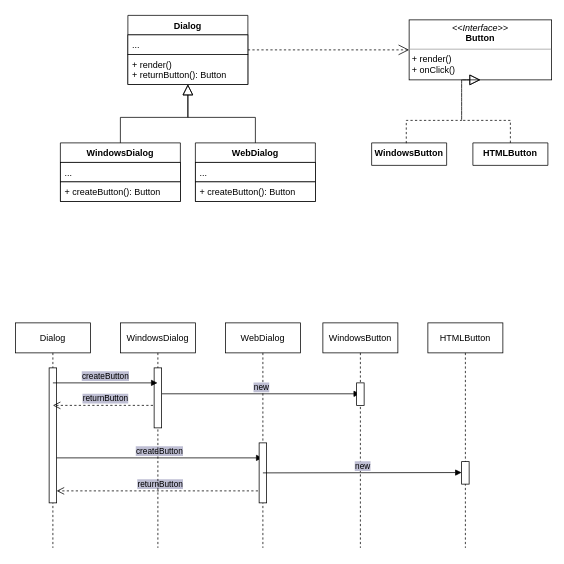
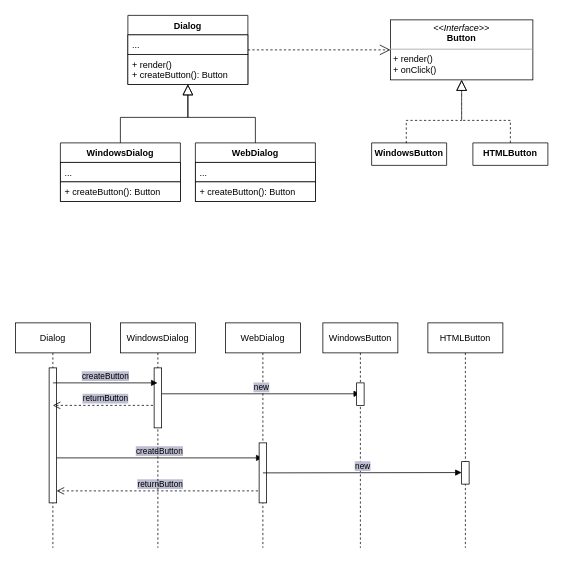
- <mxCell id="5" value="&lt;p style=&quot;margin:0px;margin-top:4px;text-align:center;&quot;&gt;&lt;i&gt;&amp;lt;&amp;lt;Interface&amp;gt;&amp;gt;&lt;/i&gt;&lt;br&gt;&lt;b&gt;Button&lt;/b&gt;&lt;/p&gt;&lt;hr size=&quot;1&quot;&gt;&lt;p style=&quot;margin:0px;margin-left:4px;&quot;&gt;+ render()&lt;/p&gt;&lt;p style=&quot;margin:0px;margin-left:4px;&quot;&gt;+ onClick()&lt;/p&gt;" style="verticalAlign=top;align=left;overflow=fill;fontSize=12;fontFamily=Helvetica;html=1;labelBackgroundColor=none;strokeWidth=1;strokeColor=default;fillColor=#FFFFFF;swimlaneLine=1;rounded=0;shadow=0;sketch=0;fillStyle=auto;gradientColor=none;" parent="1" vertex="1"><mxGeometry x="545" y="26" width="190" height="80" as="geometry" /></mxCell>
+ <mxCell id="5" value="&lt;p style=&quot;margin:0px;margin-top:4px;text-align:center;&quot;&gt;&lt;i&gt;&amp;lt;&amp;lt;Interface&amp;gt;&amp;gt;&lt;/i&gt;&lt;br&gt;&lt;b&gt;Button&lt;/b&gt;&lt;/p&gt;&lt;hr size=&quot;1&quot;&gt;&lt;p style=&quot;margin:0px;margin-left:4px;&quot;&gt;+ render()&lt;/p&gt;&lt;p style=&quot;margin:0px;margin-left:4px;&quot;&gt;+ onClick()&lt;/p&gt;" style="verticalAlign=top;align=left;overflow=fill;fontSize=12;fontFamily=Helvetica;html=1;labelBackgroundColor=none;strokeWidth=1;strokeColor=default;fillColor=#FFFFFF;swimlaneLine=1;rounded=0;shadow=0;sketch=0;fillStyle=auto;gradientColor=none;" parent="1" vertex="1"><mxGeometry x="520" y="26" width="190" height="80" as="geometry" /></mxCell>
- <mxCell id="34" value="+ render()&#10;+ returnButton(): Button" style="text;strokeColor=default;fillColor=#FFFFFF;align=left;verticalAlign=top;spacingLeft=4;spacingRight=4;overflow=hidden;rotatable=0;points=[[0,0.5],[1,0.5]];portConstraint=eastwest;labelBackgroundColor=none;strokeWidth=1;swimlaneLine=1;" parent="32" vertex="1"><mxGeometry y="52" width="160" height="40" as="geometry" /></mxCell>
+ <mxCell id="34" value="+ render()&#10;+ createButton(): Button" style="text;strokeColor=default;fillColor=#FFFFFF;align=left;verticalAlign=top;spacingLeft=4;spacingRight=4;overflow=hidden;rotatable=0;points=[[0,0.5],[1,0.5]];portConstraint=eastwest;labelBackgroundColor=none;strokeWidth=1;swimlaneLine=1;" parent="32" vertex="1"><mxGeometry y="52" width="160" height="40" as="geometry" /></mxCell>
